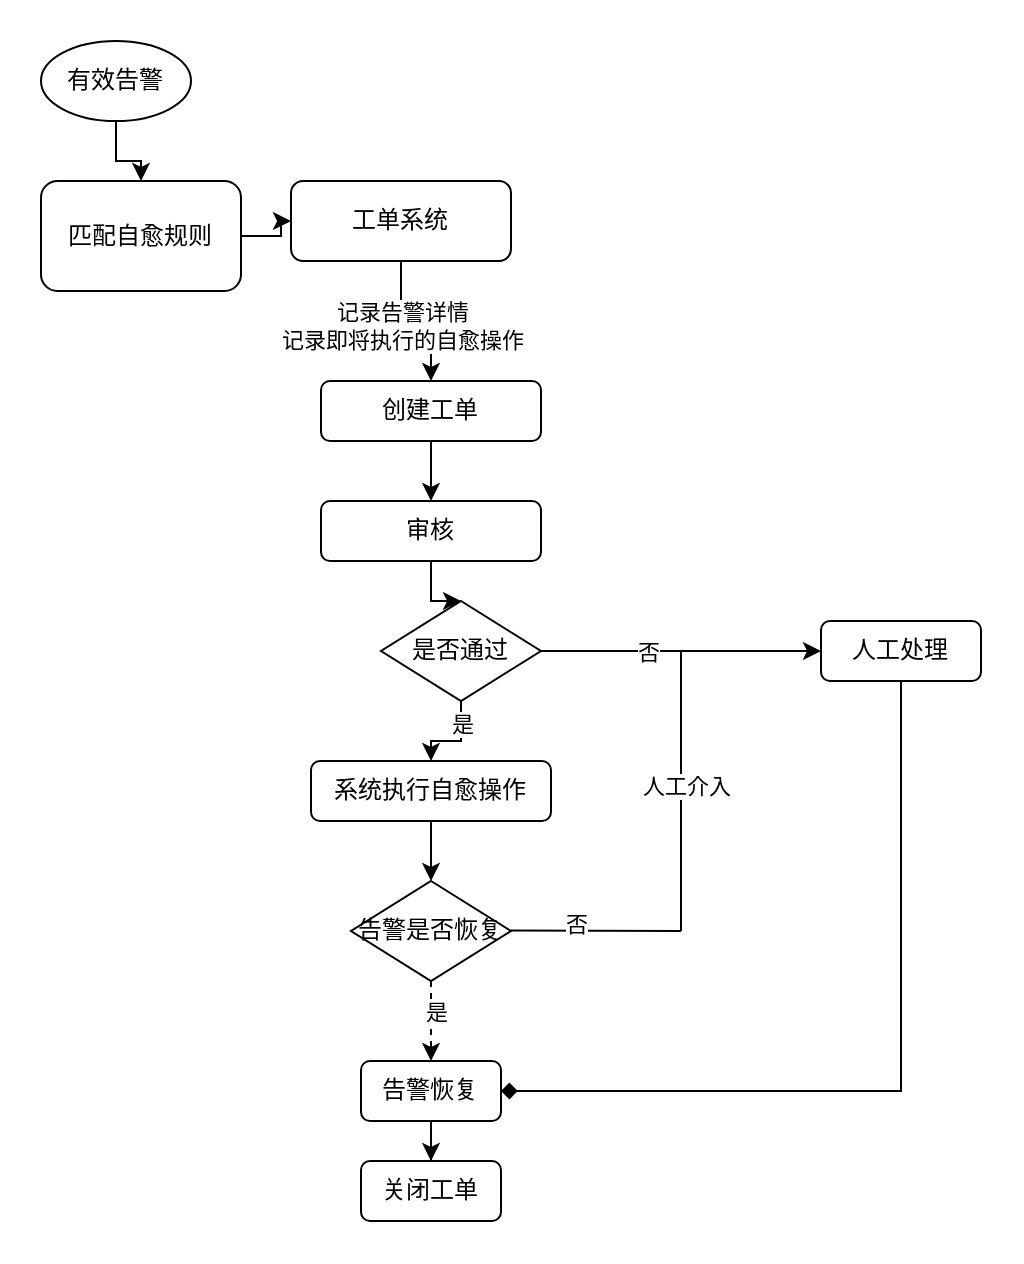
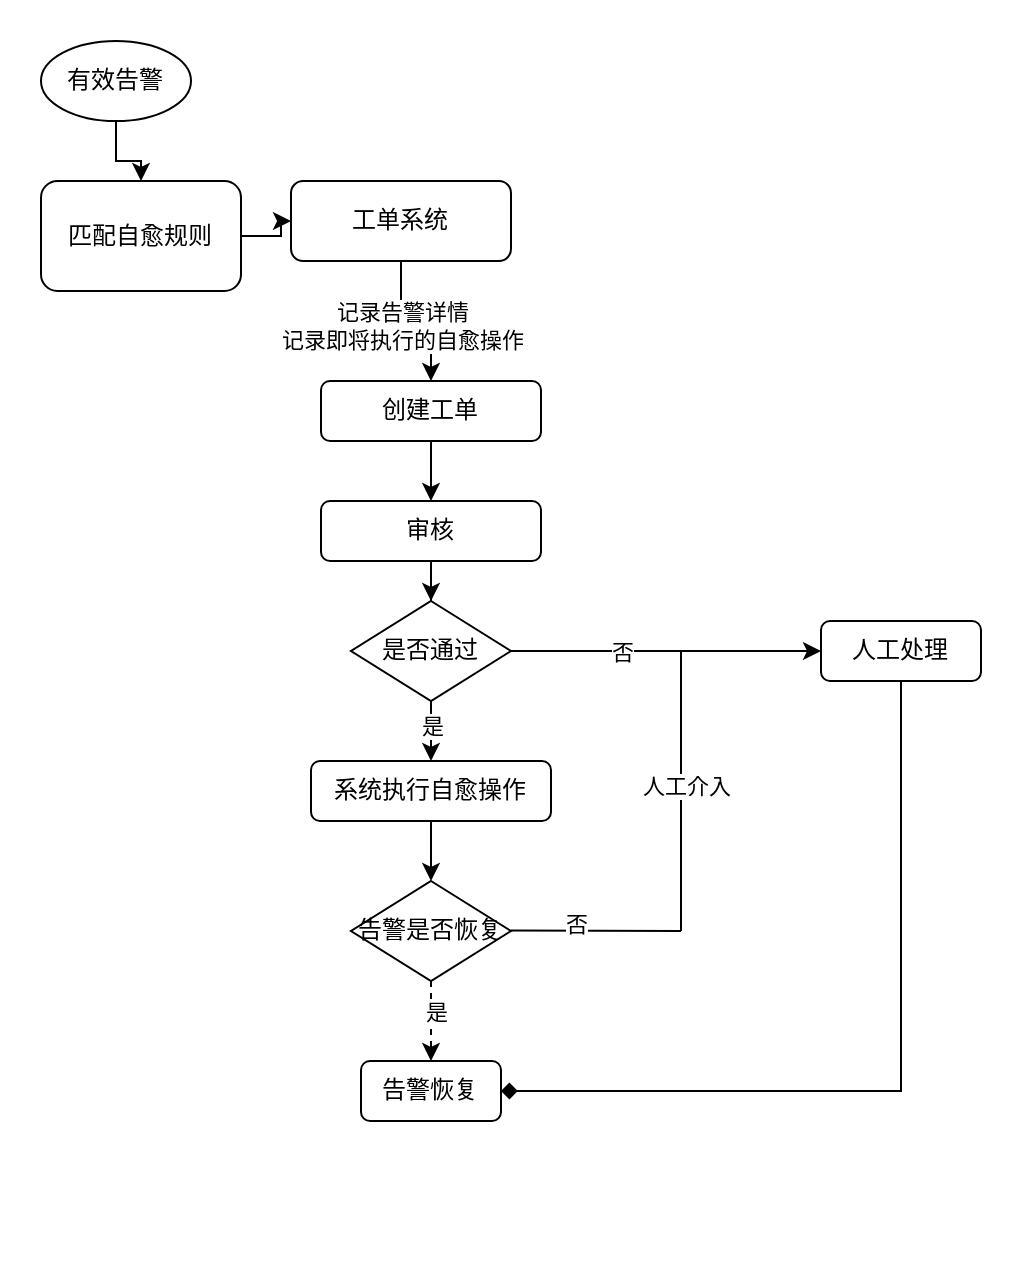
- <mxCell id="17" value="是否通过" style="rhombus;whiteSpace=wrap;html=1;" vertex="1" parent="1"><mxGeometry x="190" y="300" width="80" height="50" as="geometry" /></mxCell>
+ <mxCell id="17" value="是否通过" style="rhombus;whiteSpace=wrap;html=1;" vertex="1" parent="1"><mxGeometry x="175" y="300" width="80" height="50" as="geometry" /></mxCell>
- <mxCell id="26" value="" style="edgeStyle=orthogonalEdgeStyle;rounded=0;orthogonalLoop=1;jettySize=auto;html=1;" edge="1" parent="1" source="27" target="23"><mxGeometry relative="1" as="geometry" /></mxCell>
- <mxCell id="23" value="关闭工单" style="rounded=1;whiteSpace=wrap;html=1;" vertex="1" parent="1"><mxGeometry x="180" y="580" width="70" height="30" as="geometry" /></mxCell>
